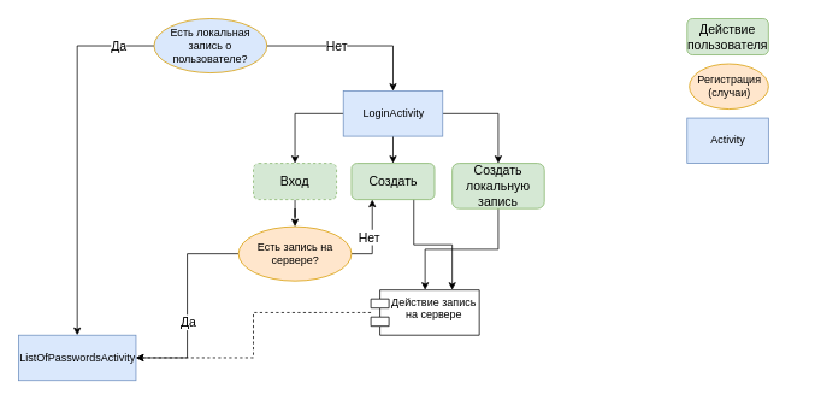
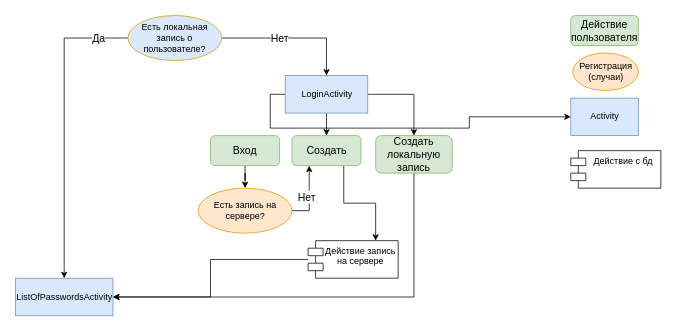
- <mxCell id="2" value="" style="edgeStyle=orthogonalEdgeStyle;rounded=0;orthogonalLoop=1;jettySize=auto;html=1;fontSize=14;entryX=0.5;entryY=0;entryDx=0;entryDy=0;exitX=0;exitY=0.5;exitDx=0;exitDy=0;" edge="1" parent="1" source="5" target="18"><mxGeometry relative="1" as="geometry" /></mxCell>
+ <mxCell id="2" value="" style="edgeStyle=orthogonalEdgeStyle;rounded=0;orthogonalLoop=1;jettySize=auto;html=1;fontSize=14;exitX=0;exitY=0.5;exitDx=0;exitDy=0;" edge="1" parent="1" source="5" target="21"><mxGeometry relative="1" as="geometry" /></mxCell>
- <mxCell id="18" value="Вход" style="rounded=1;whiteSpace=wrap;html=1;fontSize=14;fillColor=#d5e8d4;strokeColor=#82b366;dashed=1;" vertex="1" parent="1"><mxGeometry x="280" y="180" width="92" height="40" as="geometry" /></mxCell>
+ <mxCell id="18" value="Вход" style="rounded=1;whiteSpace=wrap;html=1;fontSize=14;fillColor=#d5e8d4;strokeColor=#82b366;" vertex="1" parent="1"><mxGeometry x="280" y="180" width="92" height="40" as="geometry" /></mxCell>
+ <mxCell id="28" value="Действие с бд" style="shape=module;align=left;spacingLeft=20;align=center;verticalAlign=top;fontSize=12;" vertex="1" parent="1"><mxGeometry x="760" y="200" width="120" height="50" as="geometry" /></mxCell>
- <mxCell id="24" style="edgeStyle=orthogonalEdgeStyle;rounded=0;orthogonalLoop=1;jettySize=auto;html=1;exitX=0.5;exitY=1;exitDx=0;exitDy=0;fontSize=14;" edge="1" parent="1" source="25" target="27"><mxGeometry relative="1" as="geometry" /></mxCell>
+ <mxCell id="24" style="edgeStyle=orthogonalEdgeStyle;rounded=0;orthogonalLoop=1;jettySize=auto;html=1;exitX=0.5;exitY=1;exitDx=0;exitDy=0;entryX=1;entryY=0.5;entryDx=0;entryDy=0;fontSize=14;" edge="1" parent="1" source="25" target="11"><mxGeometry relative="1" as="geometry" /></mxCell>
- <mxCell id="12" style="edgeStyle=orthogonalEdgeStyle;rounded=0;orthogonalLoop=1;jettySize=auto;html=1;entryX=1;entryY=0.5;entryDx=0;entryDy=0;fontSize=14;" edge="1" parent="1" source="16" target="11"><mxGeometry relative="1" as="geometry" /></mxCell>
- <mxCell id="13" value="Да" style="edgeLabel;html=1;align=center;verticalAlign=middle;resizable=0;points=[];fontSize=14;" vertex="1" connectable="0" parent="12"><mxGeometry x="0.084" y="1" relative="1" as="geometry"><mxPoint y="8" as="offset" /></mxGeometry></mxCell>
- <mxCell id="26" style="edgeStyle=orthogonalEdgeStyle;rounded=0;orthogonalLoop=1;jettySize=auto;html=1;entryX=1;entryY=0.5;entryDx=0;entryDy=0;fontSize=12;dashed=1;" edge="1" parent="1" source="27" target="11"><mxGeometry relative="1" as="geometry" /></mxCell>
+ <mxCell id="26" style="edgeStyle=orthogonalEdgeStyle;rounded=0;orthogonalLoop=1;jettySize=auto;html=1;entryX=1;entryY=0.5;entryDx=0;entryDy=0;fontSize=12;" edge="1" parent="1" source="27" target="11"><mxGeometry relative="1" as="geometry" /></mxCell>
